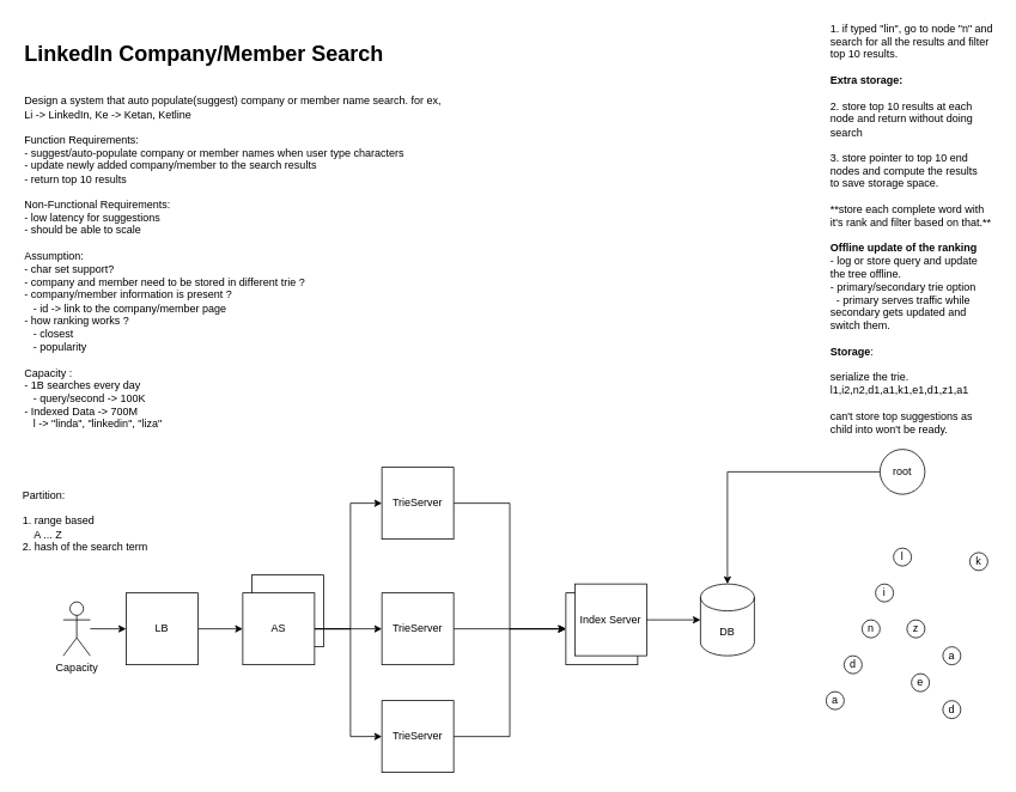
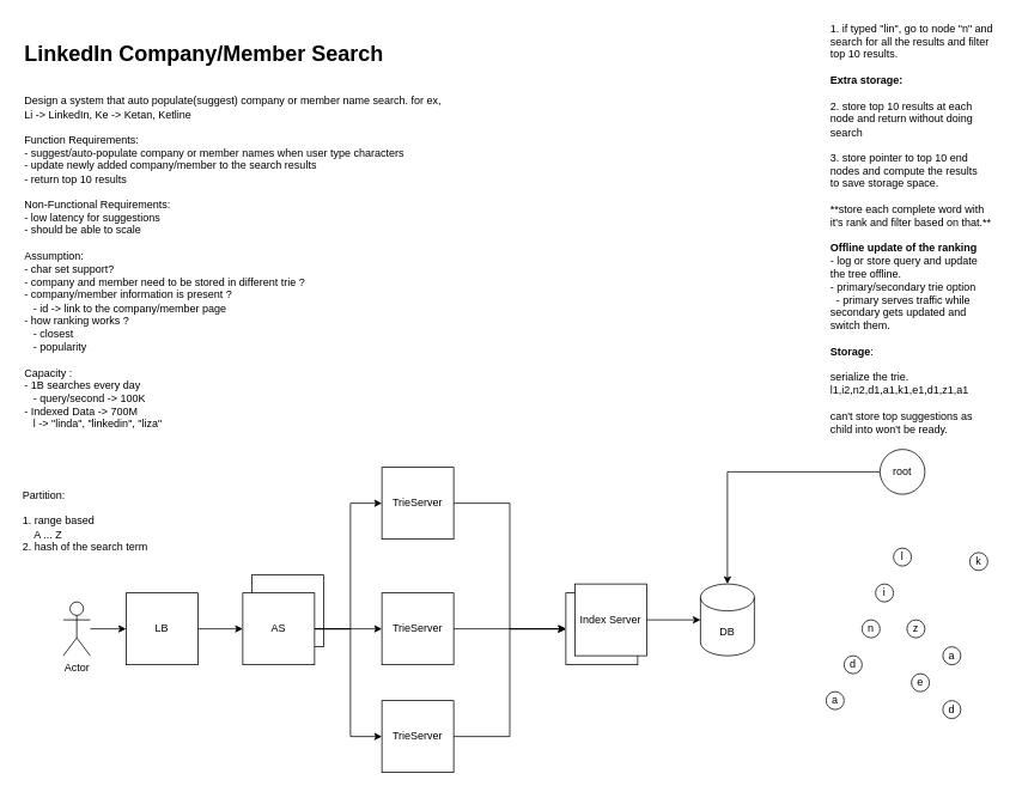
- <mxCell id="19" value="Capacity" style="shape=umlActor;verticalLabelPosition=bottom;verticalAlign=top;html=1;outlineConnect=0;" parent="1" vertex="1"><mxGeometry x="70" y="670" width="30" height="60" as="geometry" /></mxCell>
+ <mxCell id="19" value="Actor" style="shape=umlActor;verticalLabelPosition=bottom;verticalAlign=top;html=1;outlineConnect=0;" parent="1" vertex="1"><mxGeometry x="70" y="670" width="30" height="60" as="geometry" /></mxCell>
